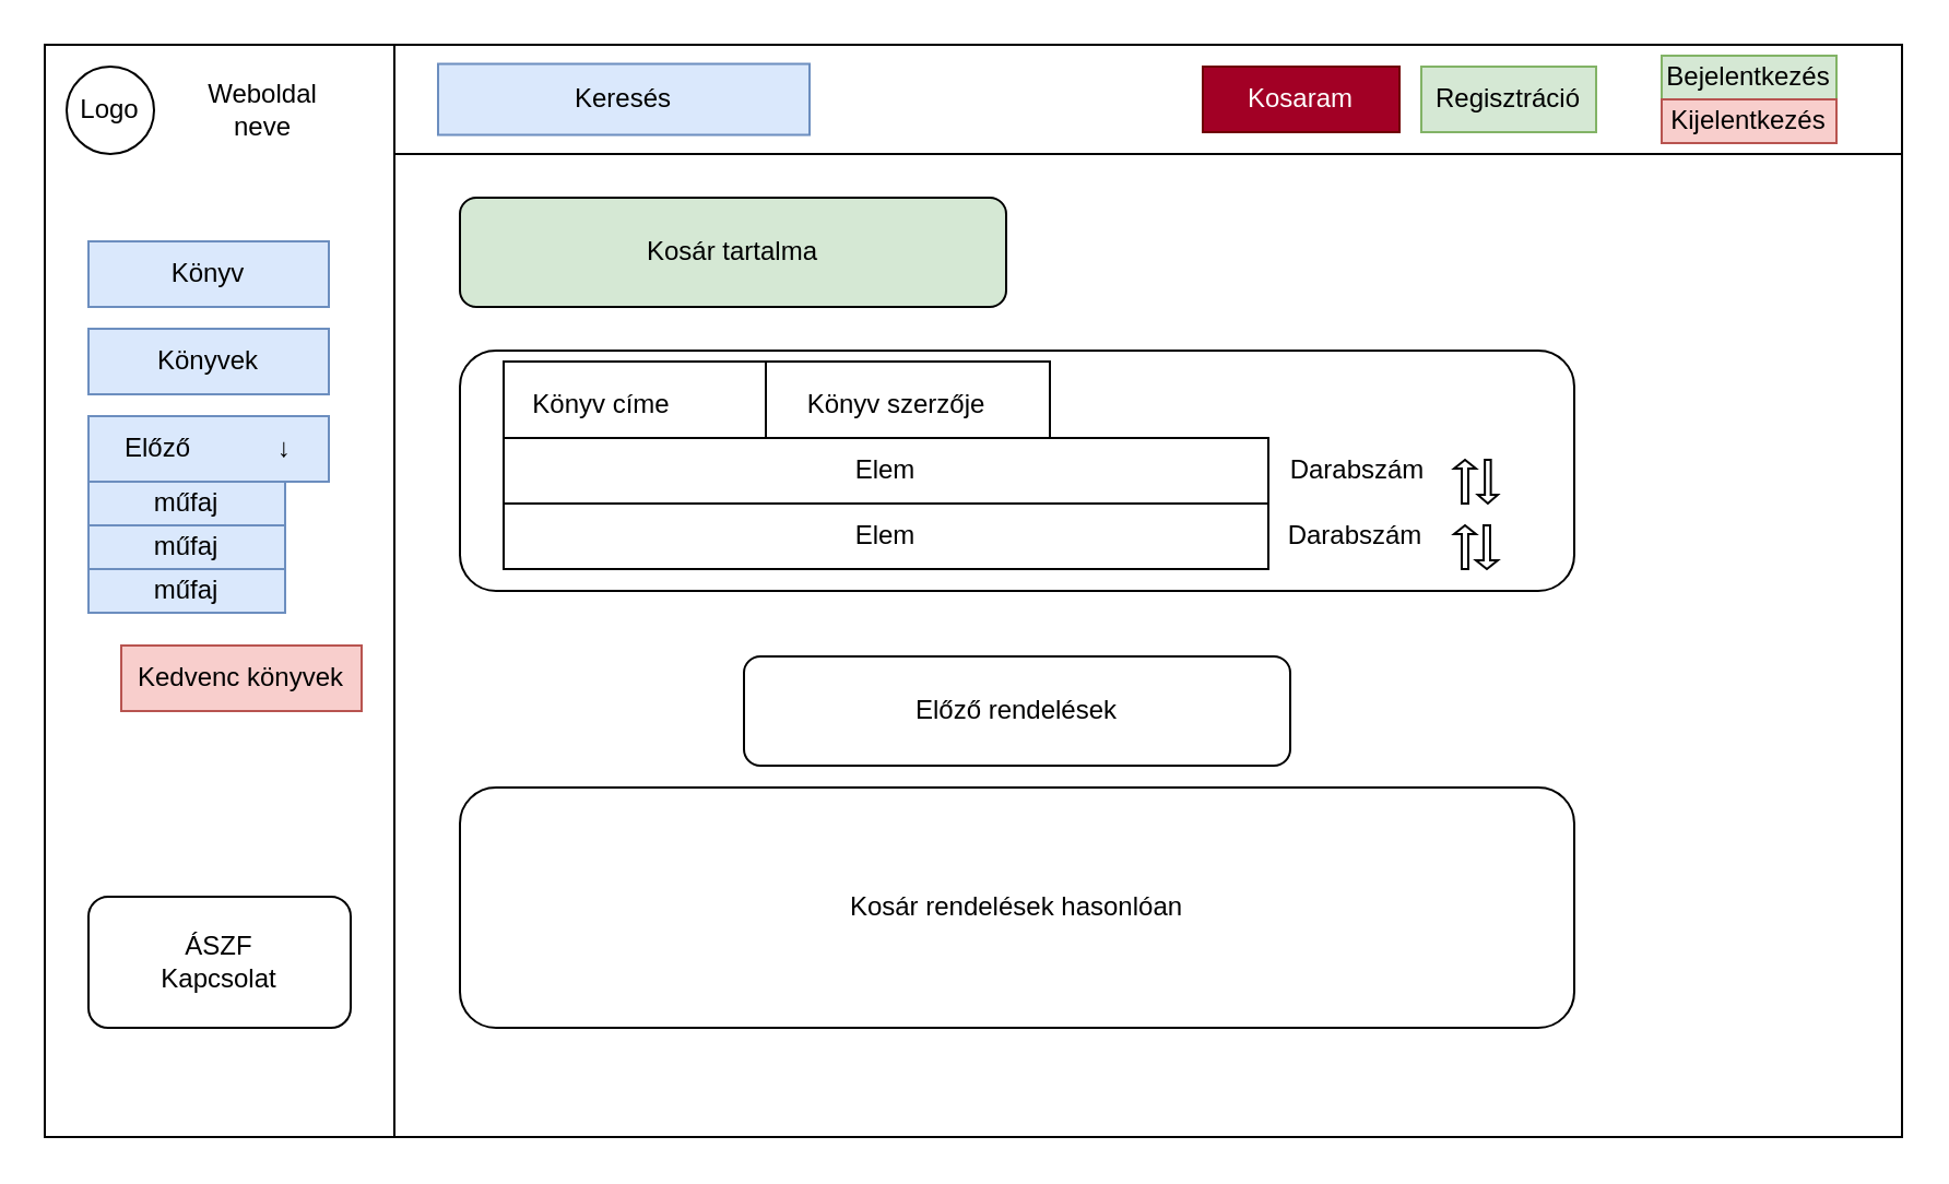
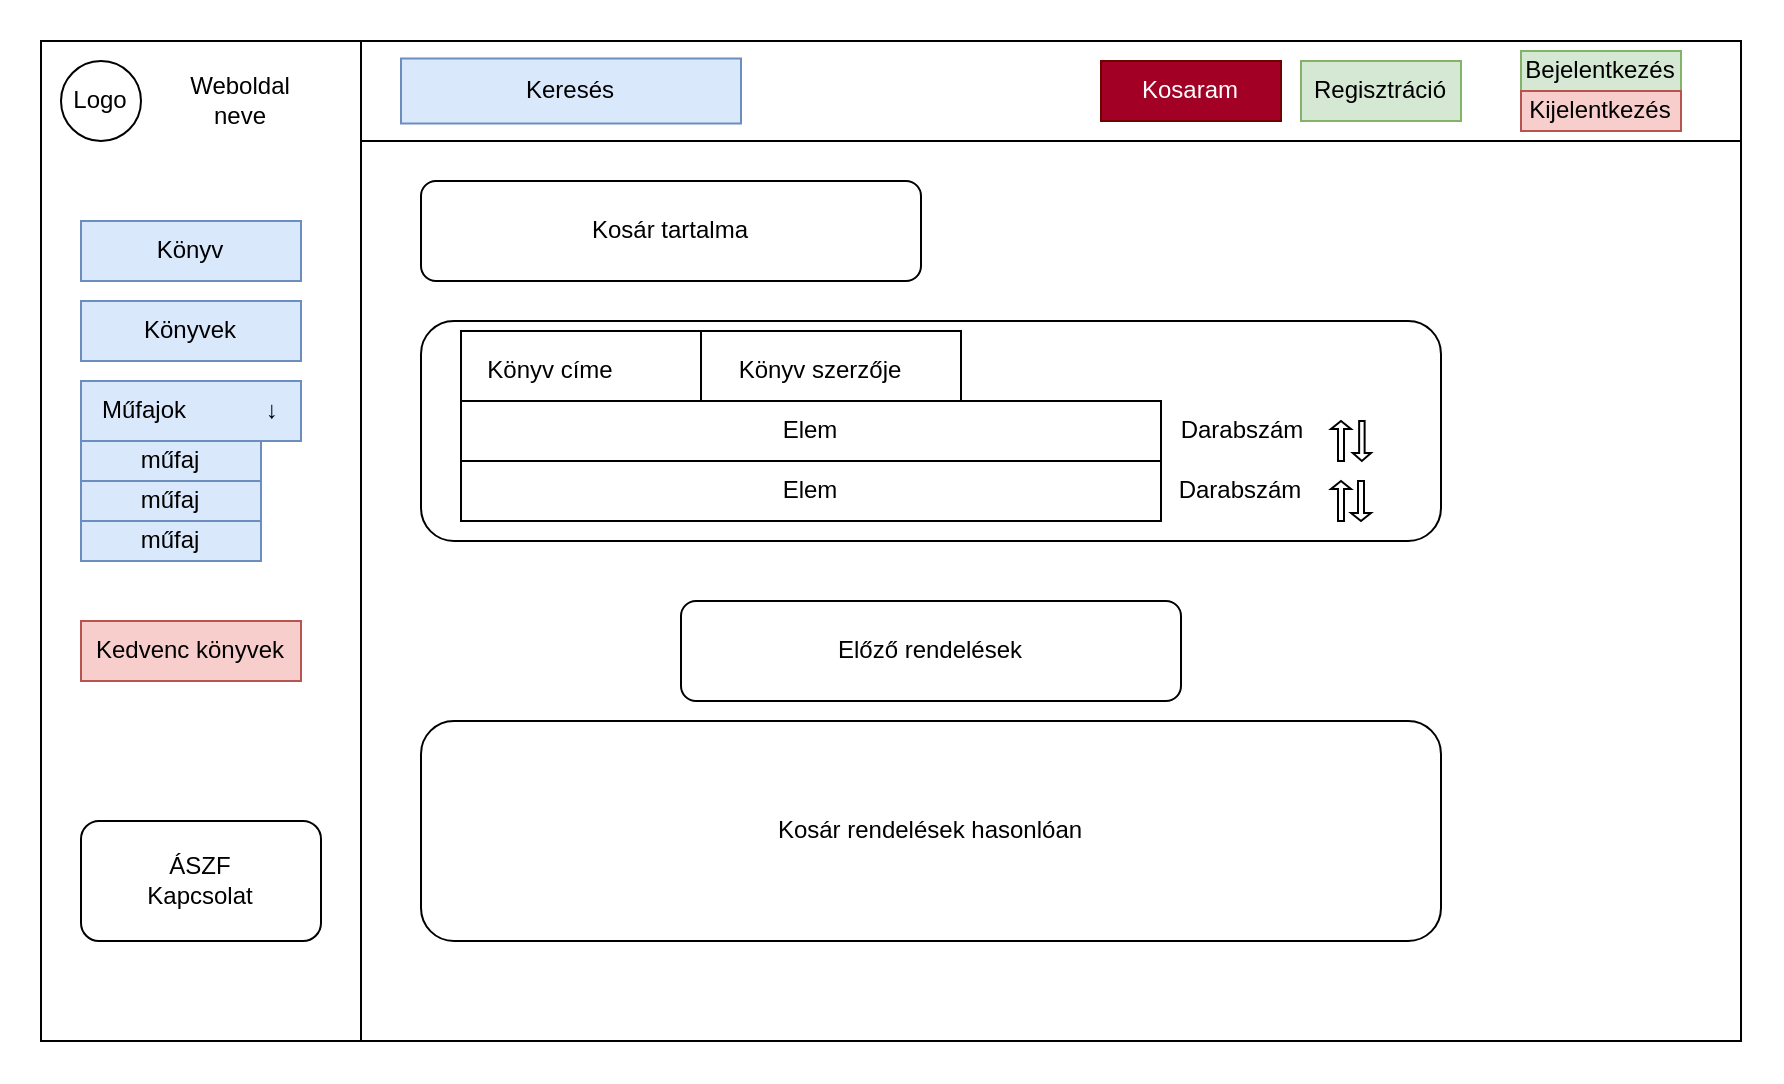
- <mxCell id="23" value="Kosár tartalma" style="rounded=1;whiteSpace=wrap;html=1;fillColor=#d5e8d4;" vertex="1" parent="1"><mxGeometry x="210" y="90" width="250" height="50" as="geometry" /></mxCell>
+ <mxCell id="23" value="Kosár tartalma" style="rounded=1;whiteSpace=wrap;html=1;" vertex="1" parent="1"><mxGeometry x="210" y="90" width="250" height="50" as="geometry" /></mxCell>
- <mxCell id="11" value="Előző&amp;nbsp; &amp;nbsp; &amp;nbsp; &amp;nbsp; &amp;nbsp; &amp;nbsp;&amp;nbsp;↓" style="text;html=1;strokeColor=#6c8ebf;fillColor=#dae8fc;align=center;verticalAlign=middle;whiteSpace=wrap;rounded=0;" parent="1" vertex="1"><mxGeometry x="40" y="190" width="110" height="30" as="geometry" /></mxCell>
+ <mxCell id="11" value="Műfajok&amp;nbsp; &amp;nbsp; &amp;nbsp; &amp;nbsp; &amp;nbsp; &amp;nbsp;&amp;nbsp;↓" style="text;html=1;strokeColor=#6c8ebf;fillColor=#dae8fc;align=center;verticalAlign=middle;whiteSpace=wrap;rounded=0;" parent="1" vertex="1"><mxGeometry x="40" y="190" width="110" height="30" as="geometry" /></mxCell>
- <mxCell id="12" value="Kedvenc könyvek" style="rounded=0;whiteSpace=wrap;html=1;fillColor=#f8cecc;strokeColor=#b85450;" parent="1" vertex="1"><mxGeometry x="55" y="295" width="110" height="30" as="geometry" /></mxCell>
+ <mxCell id="12" value="Kedvenc könyvek" style="rounded=0;whiteSpace=wrap;html=1;fillColor=#f8cecc;strokeColor=#b85450;" parent="1" vertex="1"><mxGeometry x="40" y="310" width="110" height="30" as="geometry" /></mxCell>
